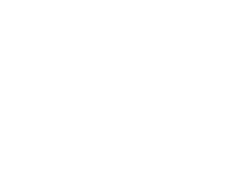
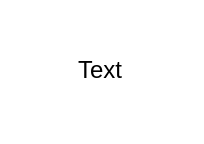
+ <mxCell id="2" value="Text" style="text;html=1;strokeColor=none;fillColor=none;align=center;verticalAlign=middle;whiteSpace=wrap;rounded=0;" vertex="1" parent="1"><mxGeometry x="20" y="20" width="60" height="30" as="geometry" /></mxCell>
